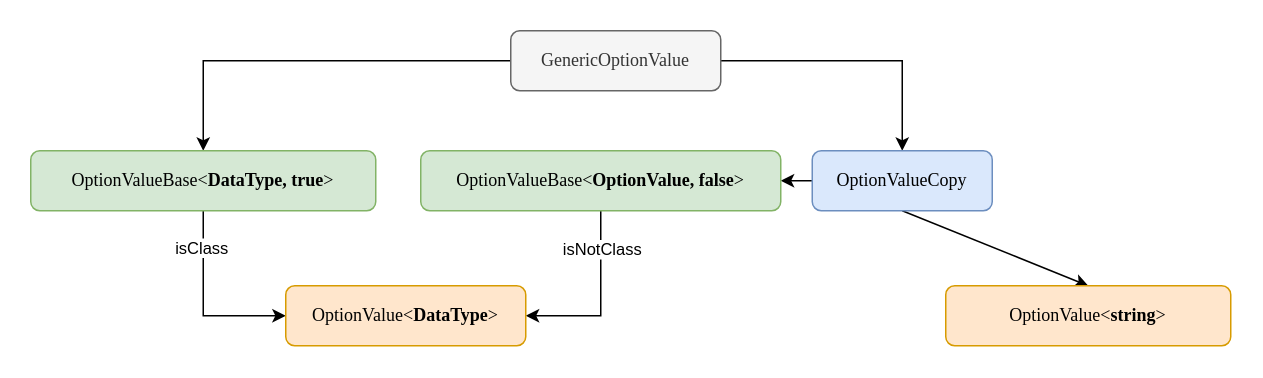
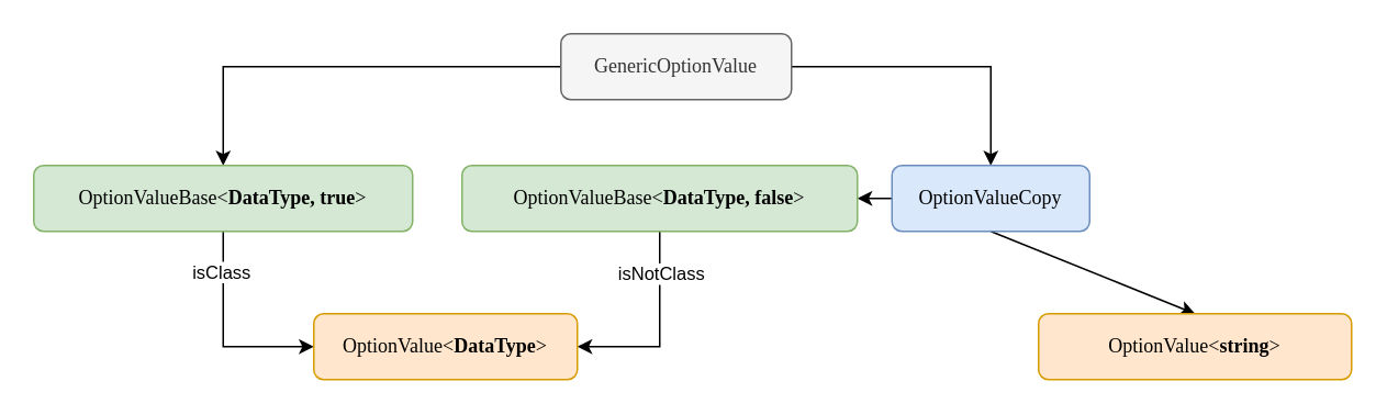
- <mxCell id="14" value="&lt;font data-font-src=&quot;https://fonts.googleapis.com/css?family=Roboto+Mono&quot; face=&quot;Roboto Mono&quot;&gt;OptionValueBase&amp;lt;&lt;b&gt;OptionValue, false&lt;/b&gt;&amp;gt;&lt;/font&gt;" style="whiteSpace=wrap;html=1;rounded=1;fillColor=#d5e8d4;strokeColor=#82b366;" vertex="1" parent="1"><mxGeometry x="280" y="100" width="240" height="40" as="geometry" /></mxCell>
+ <mxCell id="14" value="&lt;font data-font-src=&quot;https://fonts.googleapis.com/css?family=Roboto+Mono&quot; face=&quot;Roboto Mono&quot;&gt;OptionValueBase&amp;lt;&lt;b&gt;DataType, false&lt;/b&gt;&amp;gt;&lt;/font&gt;" style="whiteSpace=wrap;html=1;rounded=1;fillColor=#d5e8d4;strokeColor=#82b366;" vertex="1" parent="1"><mxGeometry x="280" y="100" width="240" height="40" as="geometry" /></mxCell>
